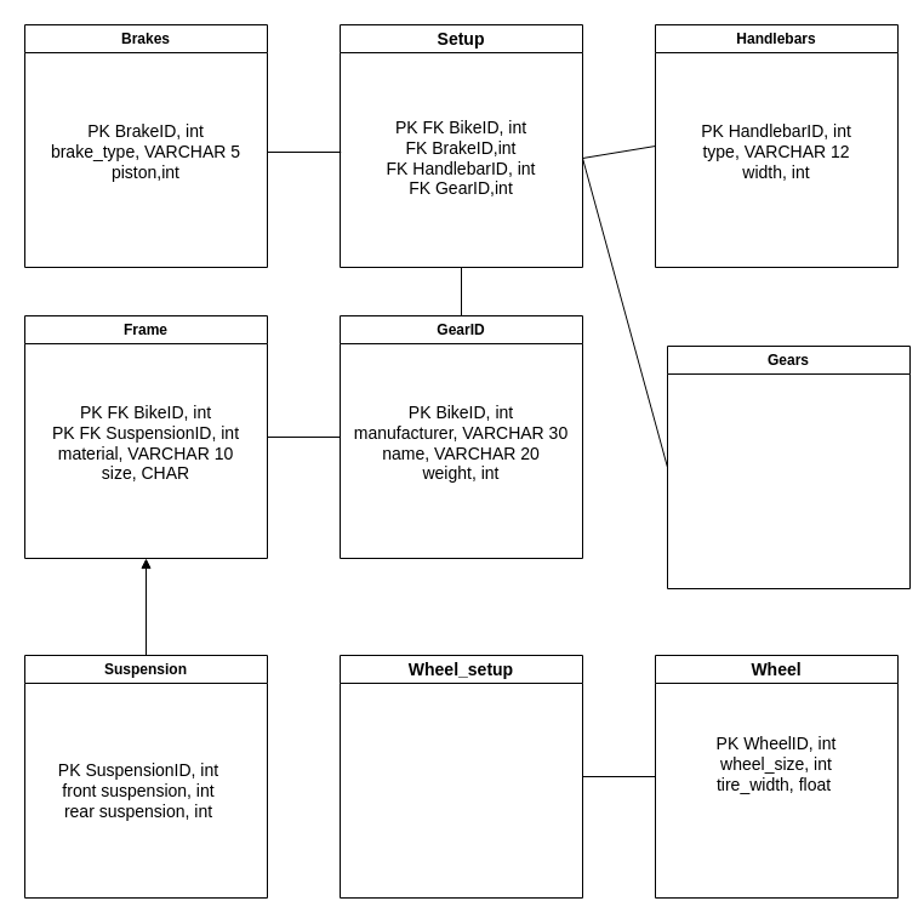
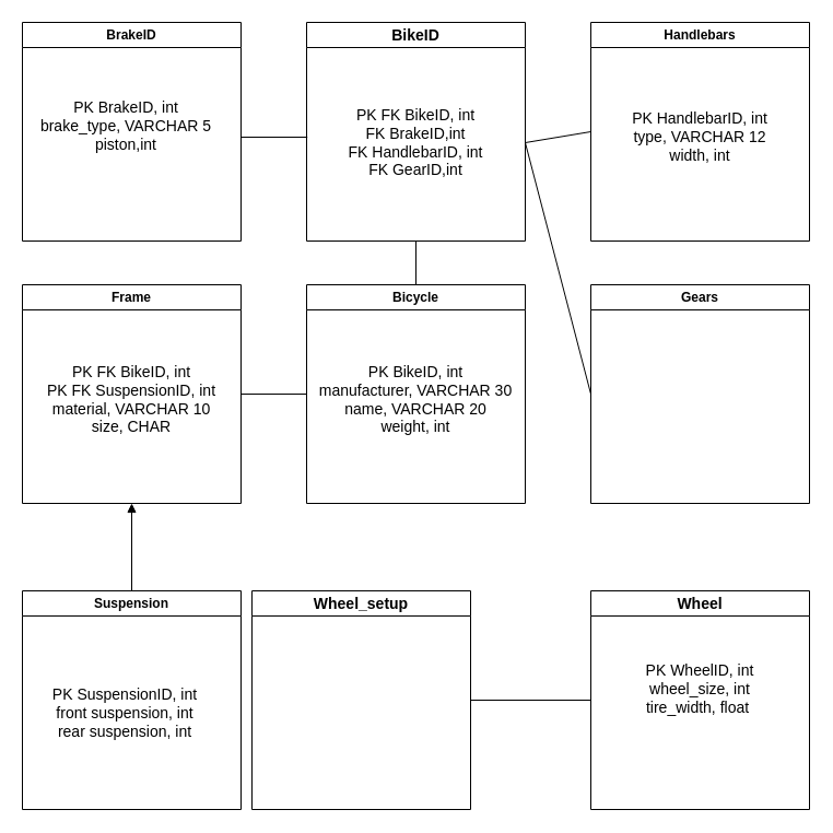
- <mxCell id="12" value="Brakes" style="swimlane;whiteSpace=wrap;html=1;" vertex="1" parent="1"><mxGeometry x="20" y="20" width="200" height="200" as="geometry" /></mxCell>
+ <mxCell id="12" value="BrakeID" style="swimlane;whiteSpace=wrap;html=1;" vertex="1" parent="1"><mxGeometry x="20" y="20" width="200" height="200" as="geometry" /></mxCell>
- <mxCell id="10" value="Setup" style="swimlane;whiteSpace=wrap;html=1;fontSize=14;" vertex="1" parent="1"><mxGeometry x="280" y="20" width="200" height="200" as="geometry" /></mxCell>
+ <mxCell id="10" value="BikeID" style="swimlane;whiteSpace=wrap;html=1;fontSize=14;" vertex="1" parent="1"><mxGeometry x="280" y="20" width="200" height="200" as="geometry" /></mxCell>
- <mxCell id="13" value="&lt;span style=&quot;font-size: 14px;&quot;&gt;PK BrakeID, int&lt;br&gt;brake_type, VARCHAR 5&lt;br&gt;piston,int&lt;br&gt;&lt;/span&gt;" style="text;html=1;strokeColor=none;fillColor=none;align=center;verticalAlign=middle;whiteSpace=wrap;rounded=0;" vertex="1" parent="12"><mxGeometry x="10" y="30" width="180" height="150" as="geometry" /></mxCell>
+ <mxCell id="13" value="&lt;span style=&quot;font-size: 14px;&quot;&gt;PK BrakeID, int&lt;br&gt;brake_type, VARCHAR 5&lt;br&gt;piston,int&lt;br&gt;&lt;/span&gt;" style="text;html=1;strokeColor=none;fillColor=none;align=center;verticalAlign=middle;whiteSpace=wrap;rounded=0;" vertex="1" parent="12"><mxGeometry x="5" y="20" width="180" height="150" as="geometry" /></mxCell>
- <mxCell id="2" value="GearID" style="swimlane;whiteSpace=wrap;html=1;" vertex="1" parent="1"><mxGeometry x="280" y="260" width="200" height="200" as="geometry" /></mxCell>
+ <mxCell id="2" value="Bicycle" style="swimlane;whiteSpace=wrap;html=1;" vertex="1" parent="1"><mxGeometry x="280" y="260" width="200" height="200" as="geometry" /></mxCell>
- <mxCell id="17" value="Gears" style="swimlane;whiteSpace=wrap;html=1;" vertex="1" parent="1"><mxGeometry x="550" y="285" width="200" height="200" as="geometry" /></mxCell>
+ <mxCell id="17" value="Gears" style="swimlane;whiteSpace=wrap;html=1;" vertex="1" parent="1"><mxGeometry x="540" y="260" width="200" height="200" as="geometry" /></mxCell>
- <mxCell id="21" value="Wheel_setup" style="swimlane;whiteSpace=wrap;html=1;fontSize=14;" vertex="1" parent="1"><mxGeometry x="280" y="540" width="200" height="200" as="geometry" /></mxCell>
+ <mxCell id="21" value="Wheel_setup" style="swimlane;whiteSpace=wrap;html=1;fontSize=14;" vertex="1" parent="1"><mxGeometry x="230" y="540" width="200" height="200" as="geometry" /></mxCell>
